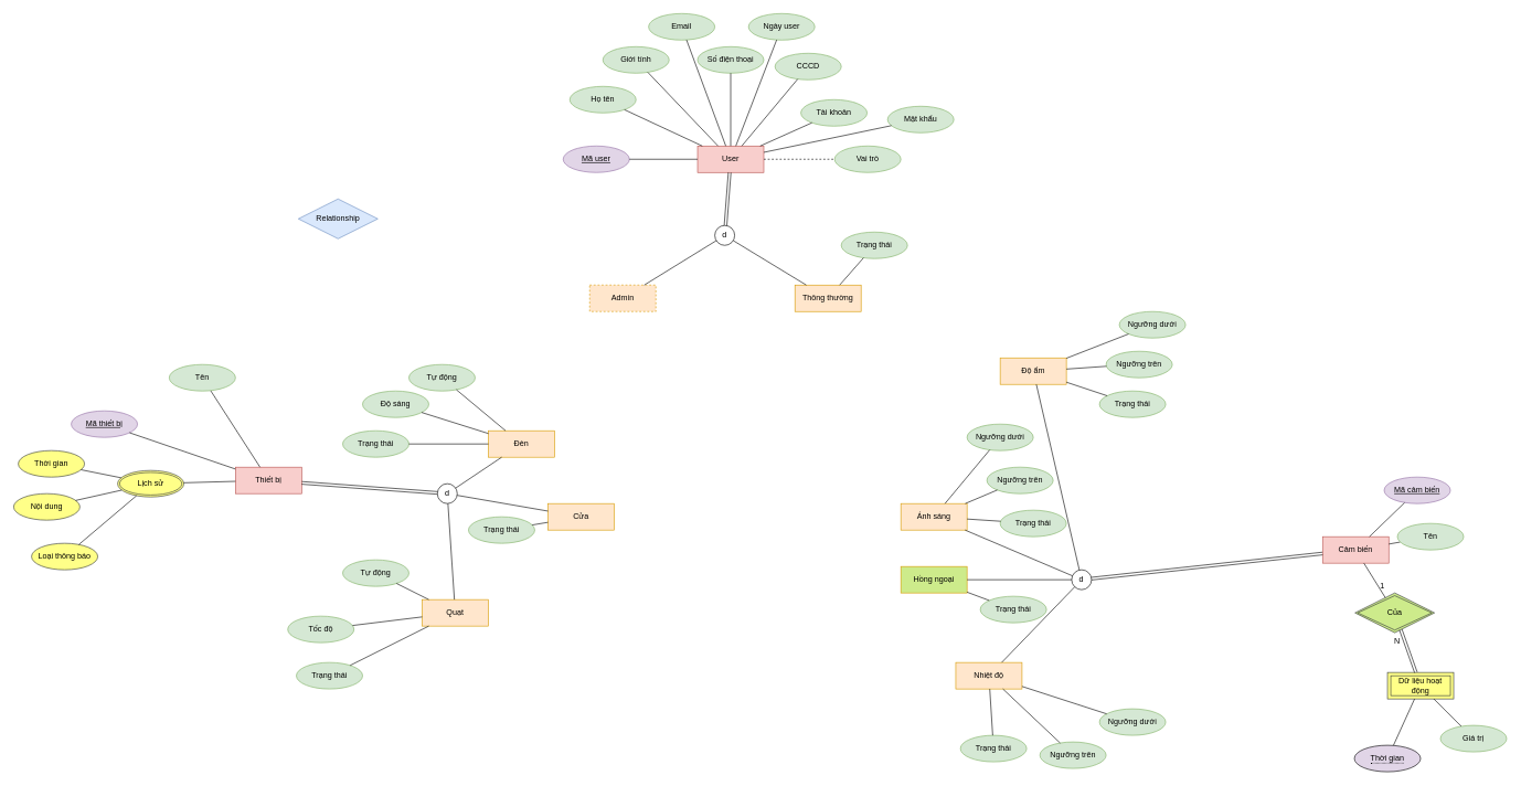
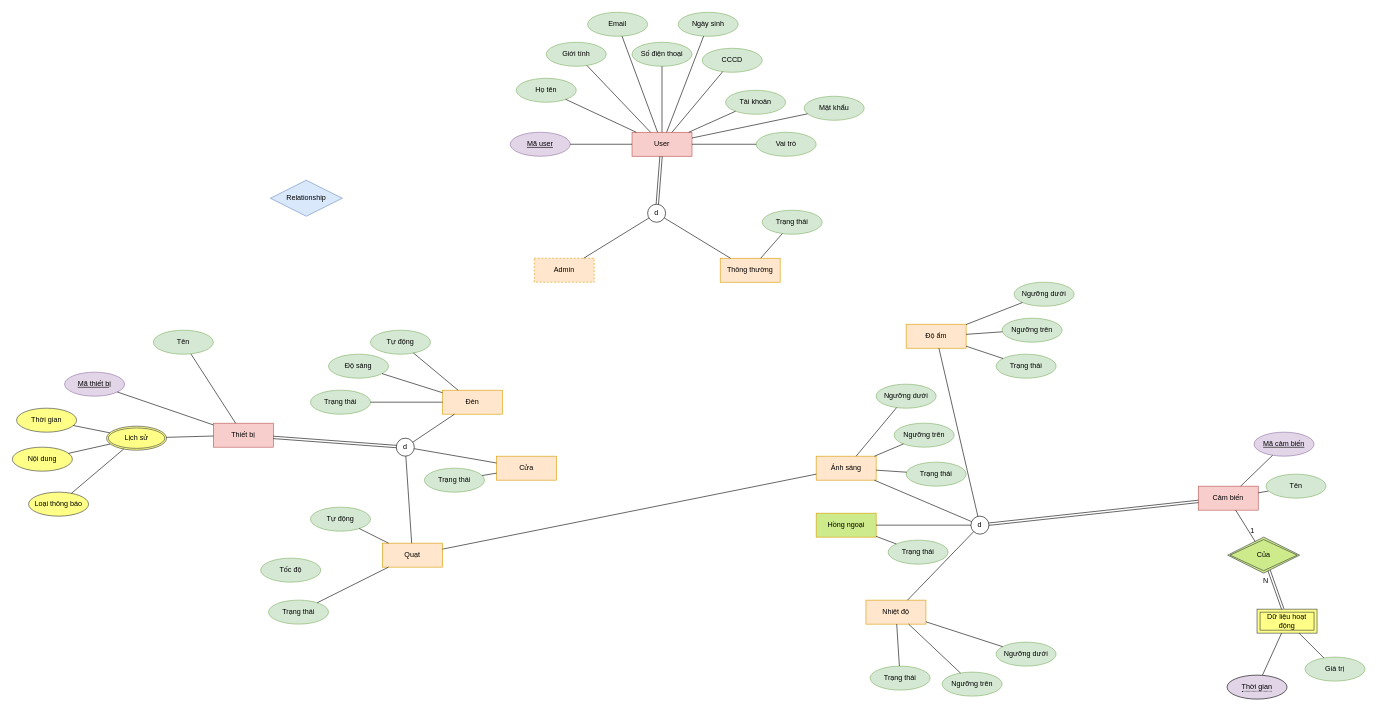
- <mxCell id="34" value="Ngày user" style="ellipse;whiteSpace=wrap;html=1;align=center;fillColor=#d5e8d4;strokeColor=#82b366;" parent="1" vertex="1"><mxGeometry x="1130" y="20" width="100" height="40" as="geometry" /></mxCell>
+ <mxCell id="34" value="Ngày sinh" style="ellipse;whiteSpace=wrap;html=1;align=center;fillColor=#d5e8d4;strokeColor=#82b366;" parent="1" vertex="1"><mxGeometry x="1130" y="20" width="100" height="40" as="geometry" /></mxCell>
- <mxCell id="43" value="" style="endArrow=none;html=1;rounded=0;dashed=1;" parent="1" source="2" target="41" edge="1"><mxGeometry width="50" height="50" relative="1" as="geometry"><mxPoint x="1375" y="414" as="sourcePoint" /><mxPoint x="1310" y="440" as="targetPoint" /></mxGeometry></mxCell>
+ <mxCell id="43" value="" style="endArrow=none;html=1;rounded=0;" parent="1" source="2" target="41" edge="1"><mxGeometry width="50" height="50" relative="1" as="geometry"><mxPoint x="1375" y="414" as="sourcePoint" /><mxPoint x="1310" y="440" as="targetPoint" /></mxGeometry></mxCell>
- <mxCell id="69" value="" style="endArrow=none;html=1;rounded=0;" parent="1" source="10" target="63" edge="1"><mxGeometry width="50" height="50" relative="1" as="geometry"><mxPoint x="397" y="896" as="sourcePoint" /><mxPoint x="353" y="879" as="targetPoint" /></mxGeometry></mxCell>
+ <mxCell id="69" value="" style="endArrow=none;html=1;rounded=0;" parent="1" source="10" target="26" edge="1"><mxGeometry width="50" height="50" relative="1" as="geometry"><mxPoint x="397" y="896" as="sourcePoint" /><mxPoint x="353" y="879" as="targetPoint" /></mxGeometry></mxCell>
